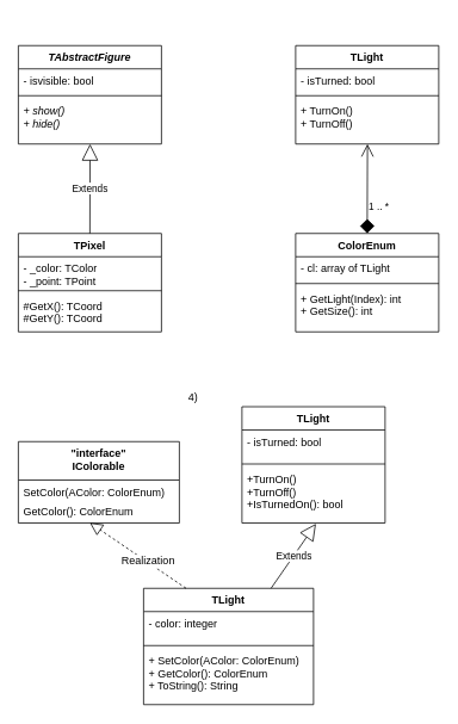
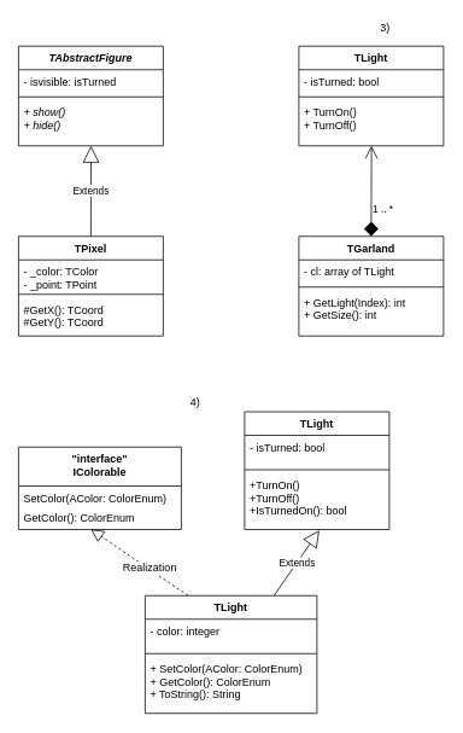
+ <mxCell id="34" value="3)" style="text;html=1;align=center;verticalAlign=middle;resizable=0;points=[];;autosize=1;fontColor=#000000;" vertex="1" parent="1"><mxGeometry x="410" y="20.33" width="30" height="20" as="geometry" /></mxCell>
- <mxCell id="3" value="- isvisible: bool" style="text;strokeColor=none;fillColor=none;align=left;verticalAlign=top;spacingLeft=4;spacingRight=4;overflow=hidden;rotatable=0;points=[[0,0.5],[1,0.5]];portConstraint=eastwest;" vertex="1" parent="2"><mxGeometry y="26" width="160" height="26" as="geometry" /></mxCell>
+ <mxCell id="3" value="- isvisible: isTurned" style="text;strokeColor=none;fillColor=none;align=left;verticalAlign=top;spacingLeft=4;spacingRight=4;overflow=hidden;rotatable=0;points=[[0,0.5],[1,0.5]];portConstraint=eastwest;" vertex="1" parent="2"><mxGeometry y="26" width="160" height="26" as="geometry" /></mxCell>
- <mxCell id="15" value="ColorEnum" style="swimlane;fontStyle=1;align=center;verticalAlign=top;childLayout=stackLayout;horizontal=1;startSize=26;horizontalStack=0;resizeParent=1;resizeParentMax=0;resizeLast=0;collapsible=1;marginBottom=0;" vertex="1" parent="1"><mxGeometry x="330" y="260.33" width="160" height="110" as="geometry" /></mxCell>
+ <mxCell id="15" value="TGarland" style="swimlane;fontStyle=1;align=center;verticalAlign=top;childLayout=stackLayout;horizontal=1;startSize=26;horizontalStack=0;resizeParent=1;resizeParentMax=0;resizeLast=0;collapsible=1;marginBottom=0;" vertex="1" parent="1"><mxGeometry x="330" y="260.33" width="160" height="110" as="geometry" /></mxCell>
